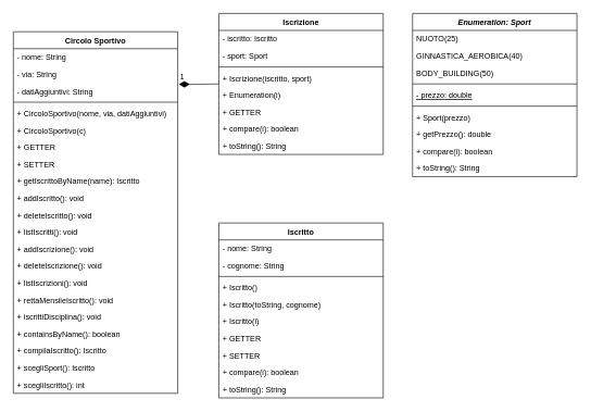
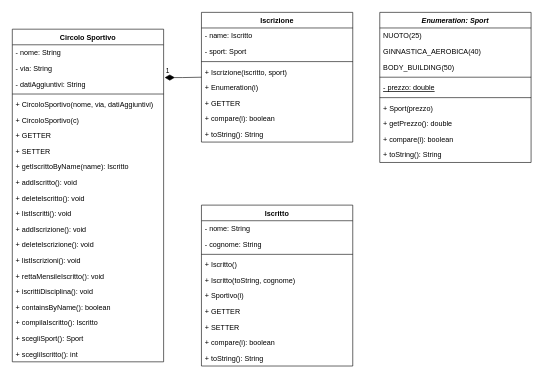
- <mxCell id="25" value="- iscritto: Iscritto" style="text;strokeColor=none;fillColor=none;align=left;verticalAlign=top;spacingLeft=4;spacingRight=4;overflow=hidden;rotatable=0;points=[[0,0.5],[1,0.5]];portConstraint=eastwest;" parent="24" vertex="1"><mxGeometry y="26" width="252" height="26" as="geometry" /></mxCell>
+ <mxCell id="25" value="- name: Iscritto" style="text;strokeColor=none;fillColor=none;align=left;verticalAlign=top;spacingLeft=4;spacingRight=4;overflow=hidden;rotatable=0;points=[[0,0.5],[1,0.5]];portConstraint=eastwest;" parent="24" vertex="1"><mxGeometry y="26" width="252" height="26" as="geometry" /></mxCell>
- <mxCell id="39" value="+ Iscritto(i)" style="text;strokeColor=none;fillColor=none;align=left;verticalAlign=top;spacingLeft=4;spacingRight=4;overflow=hidden;rotatable=0;points=[[0,0.5],[1,0.5]];portConstraint=eastwest;" parent="33" vertex="1"><mxGeometry y="138" width="252" height="26" as="geometry" /></mxCell>
+ <mxCell id="39" value="+ Sportivo(i)" style="text;strokeColor=none;fillColor=none;align=left;verticalAlign=top;spacingLeft=4;spacingRight=4;overflow=hidden;rotatable=0;points=[[0,0.5],[1,0.5]];portConstraint=eastwest;" parent="33" vertex="1"><mxGeometry y="138" width="252" height="26" as="geometry" /></mxCell>
- <mxCell id="22" value="+ scegliSport(): Iscritto" style="text;strokeColor=none;fillColor=none;align=left;verticalAlign=top;spacingLeft=4;spacingRight=4;overflow=hidden;rotatable=0;points=[[0,0.5],[1,0.5]];portConstraint=eastwest;" parent="2" vertex="1"><mxGeometry y="502" width="252" height="26" as="geometry" /></mxCell>
+ <mxCell id="22" value="+ scegliSport(): Sport" style="text;strokeColor=none;fillColor=none;align=left;verticalAlign=top;spacingLeft=4;spacingRight=4;overflow=hidden;rotatable=0;points=[[0,0.5],[1,0.5]];portConstraint=eastwest;" parent="2" vertex="1"><mxGeometry y="502" width="252" height="26" as="geometry" /></mxCell>
